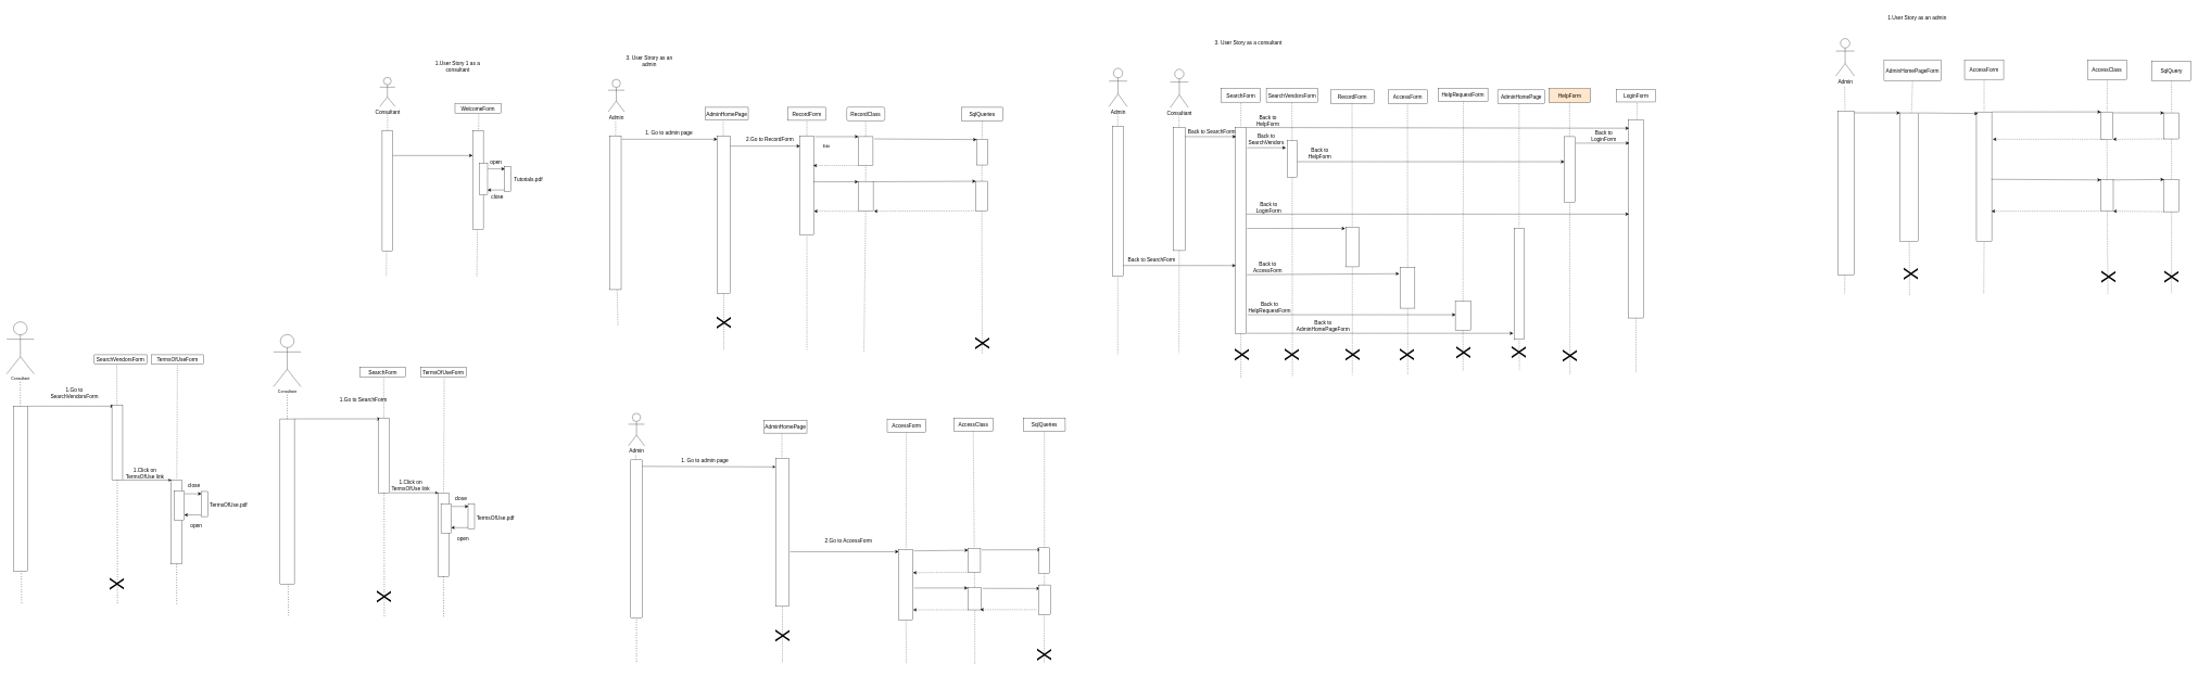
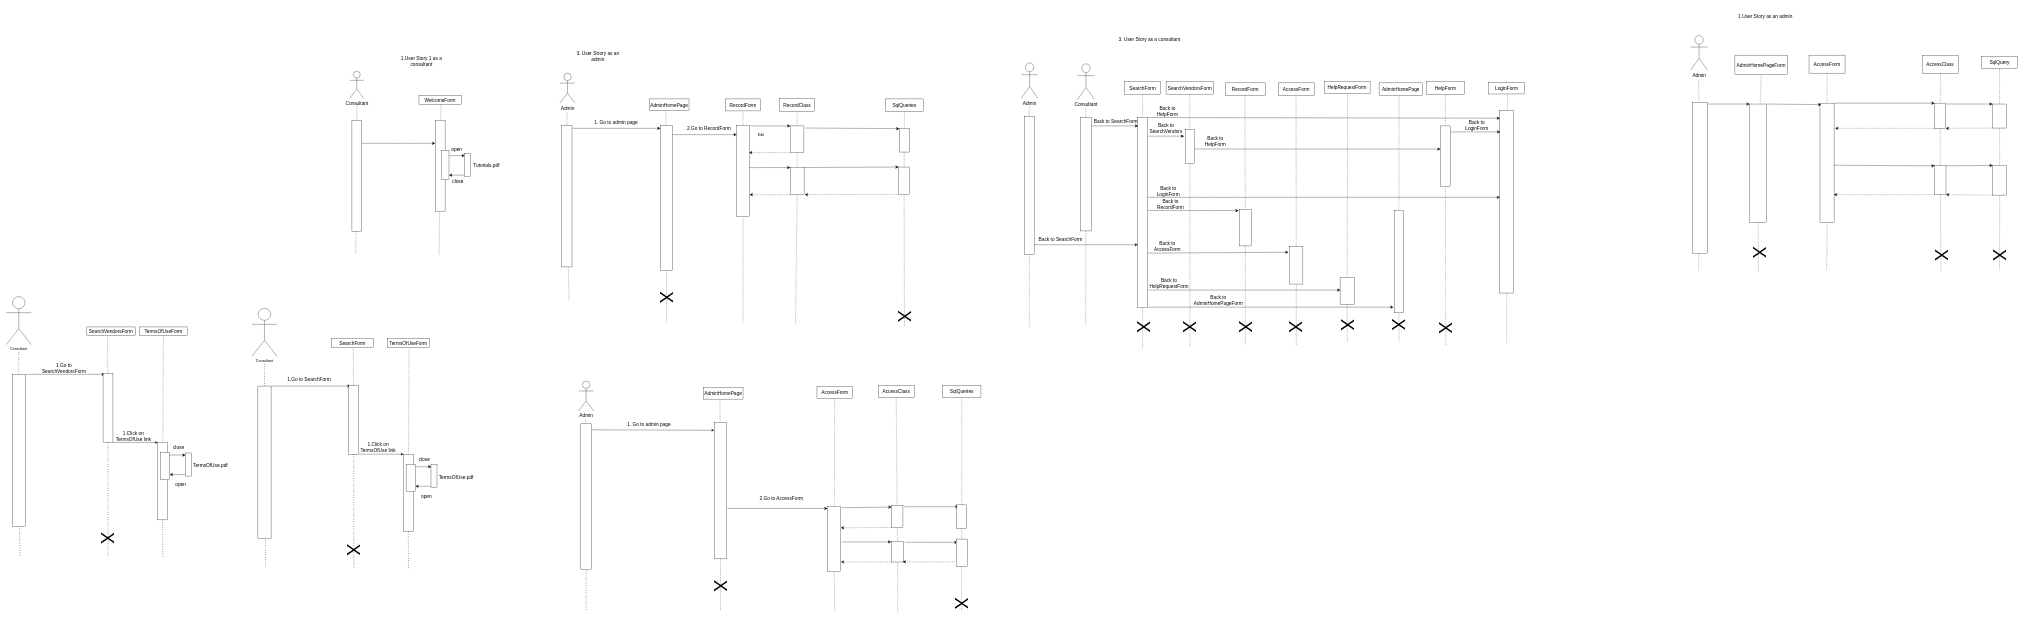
- <mxCell id="145" value="SqlQuery" style="rounded=0;whiteSpace=wrap;html=1;fontSize=16;" parent="1" vertex="1"><mxGeometry x="6604" y="188" width="120" height="60" as="geometry" /></mxCell>
+ <mxCell id="145" value="SqlQuery" style="rounded=0;whiteSpace=wrap;html=1;fontSize=16;" parent="1" vertex="1"><mxGeometry x="6604" y="188" width="120" height="40" as="geometry" /></mxCell>
- <mxCell id="55" value="HelpForm" style="rounded=0;whiteSpace=wrap;html=1;fontSize=16;fillColor=#ffe6cc;" parent="1" vertex="1"><mxGeometry x="4754" y="272" width="127" height="42" as="geometry" /></mxCell>
+ <mxCell id="55" value="HelpForm" style="rounded=0;whiteSpace=wrap;html=1;fontSize=16;" parent="1" vertex="1"><mxGeometry x="4754" y="272" width="127" height="42" as="geometry" /></mxCell>
- <mxCell id="127" value="RecordClass" style="whiteSpace=wrap;html=1;fontSize=16;rounded=1;" parent="1" vertex="1"><mxGeometry x="2598" y="328" width="117" height="43" as="geometry" /></mxCell>
+ <mxCell id="127" value="RecordClass" style="rounded=0;whiteSpace=wrap;html=1;fontSize=16;" parent="1" vertex="1"><mxGeometry x="2598" y="328" width="117" height="43" as="geometry" /></mxCell>
+ <mxCell id="100" value="Back to RecordForm" style="text;html=1;strokeColor=none;fillColor=none;align=center;verticalAlign=middle;whiteSpace=wrap;rounded=0;fontSize=16;" parent="1" vertex="1"><mxGeometry x="3842" y="666" width="117.5" height="30" as="geometry" /></mxCell>
- <mxCell id="231" value="1.Go to SearchVendorsForm" style="text;html=1;strokeColor=none;fillColor=none;align=center;verticalAlign=middle;whiteSpace=wrap;rounded=0;fontSize=16;" vertex="1" parent="1"><mxGeometry x="132" y="1197" width="192" height="22" as="geometry" /></mxCell>
+ <mxCell id="231" value="1.Go to SearchVendorsForm" style="text;html=1;strokeColor=none;fillColor=none;align=center;verticalAlign=middle;whiteSpace=wrap;rounded=0;fontSize=16;" vertex="1" parent="1"><mxGeometry x="117" y="1217" width="192" height="22" as="geometry" /></mxCell>
- <mxCell id="249" value="1.Go to SearchForm" style="text;html=1;strokeColor=none;fillColor=none;align=center;verticalAlign=middle;whiteSpace=wrap;rounded=0;fontSize=16;" vertex="1" parent="1"><mxGeometry x="1019" y="1217" width="192" height="22" as="geometry" /></mxCell>
+ <mxCell id="249" value="1.Go to SearchForm" style="text;html=1;strokeColor=none;fillColor=none;align=center;verticalAlign=middle;whiteSpace=wrap;rounded=0;fontSize=16;" vertex="1" parent="1"><mxGeometry x="934" y="1252" width="192" height="22" as="geometry" /></mxCell>
